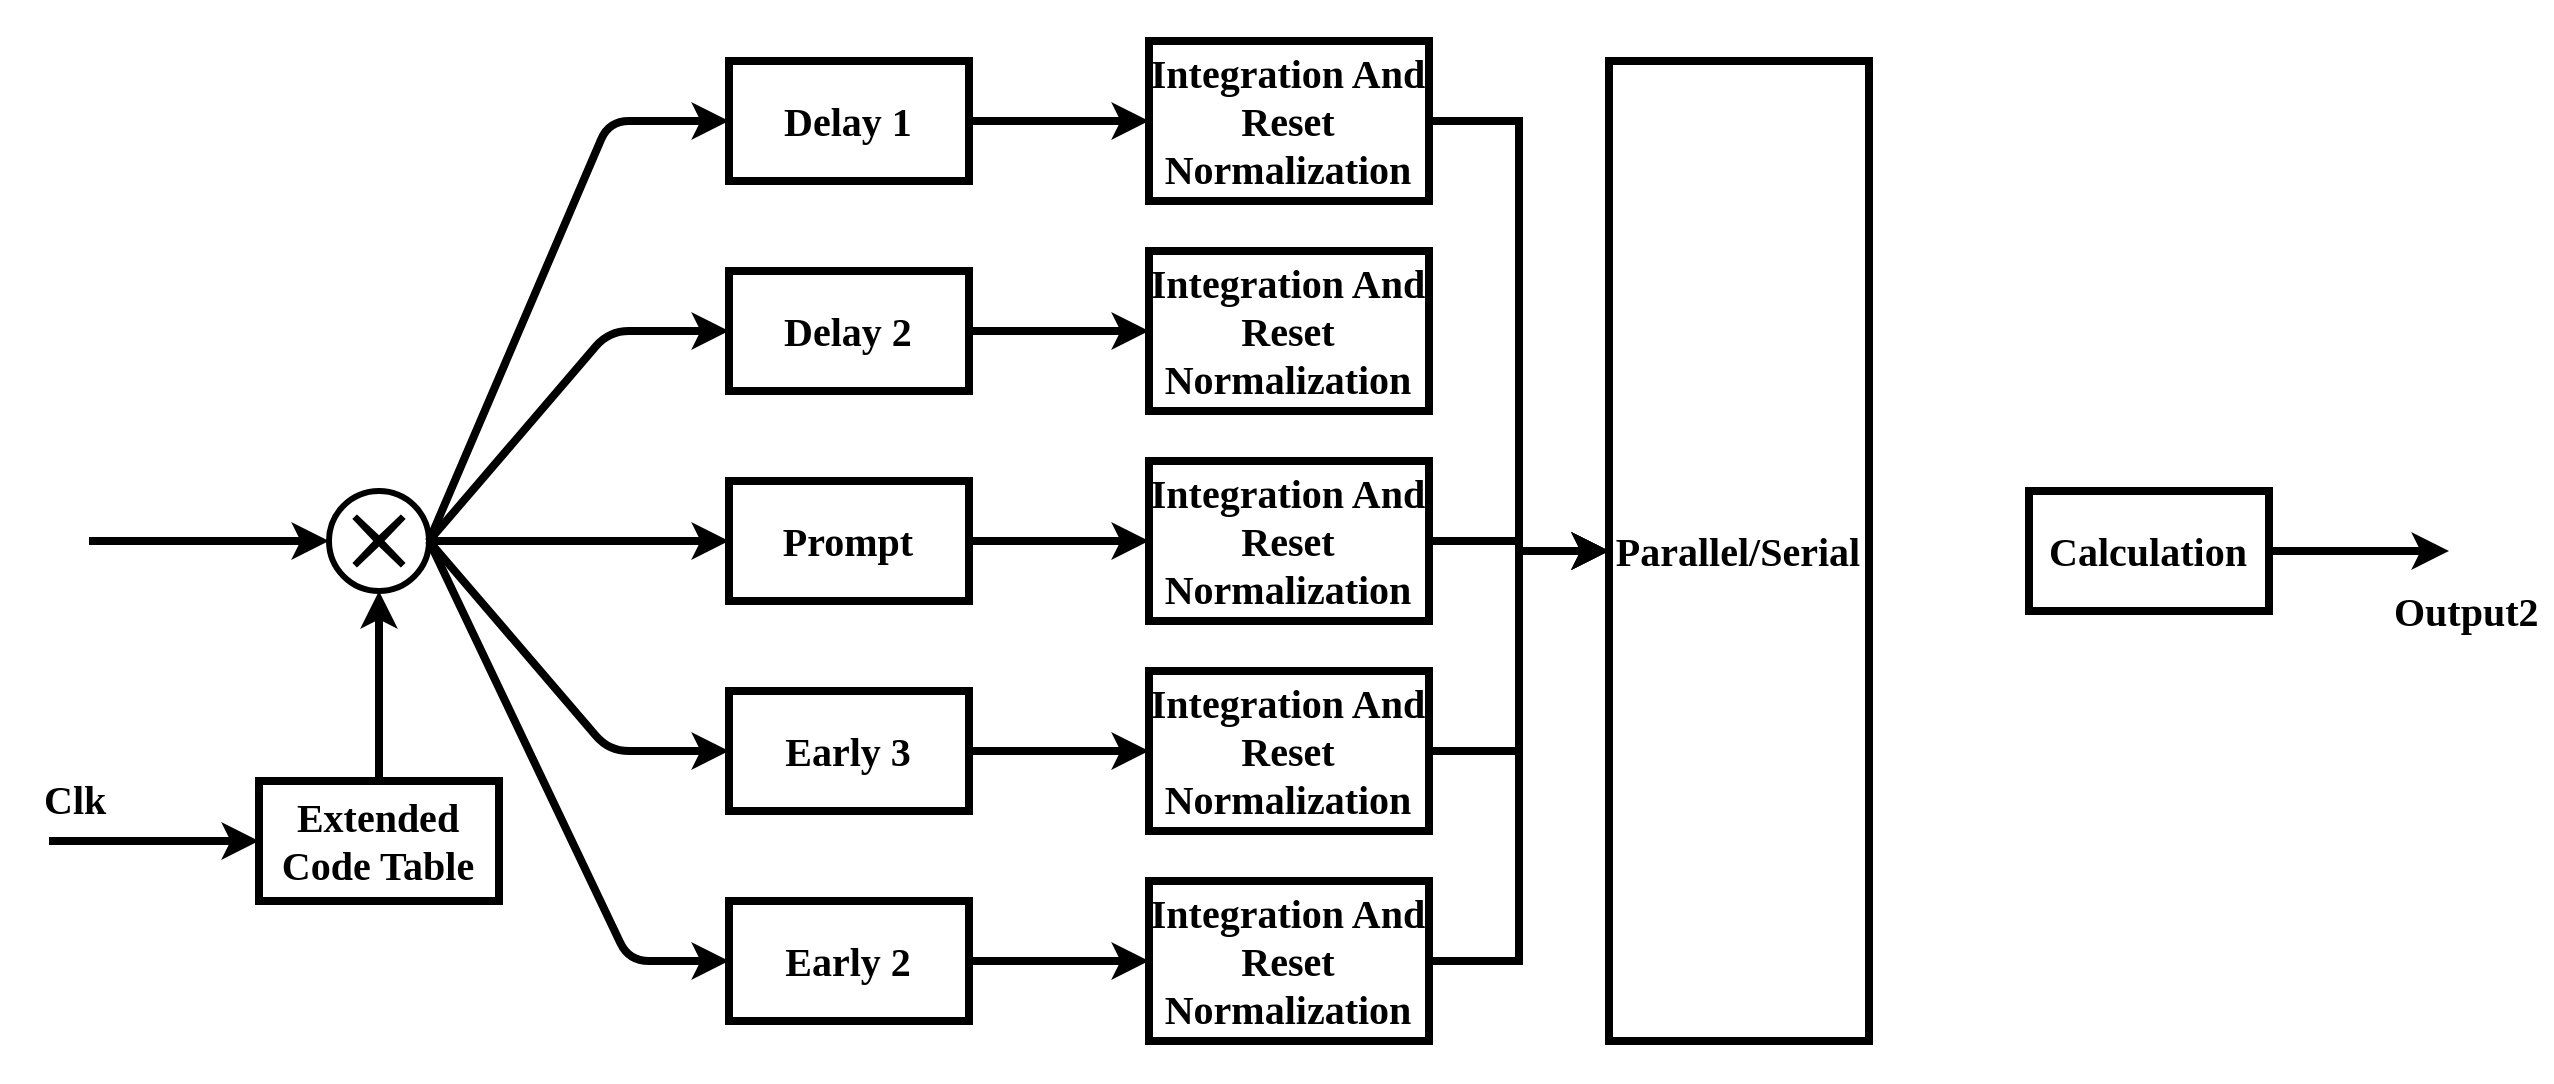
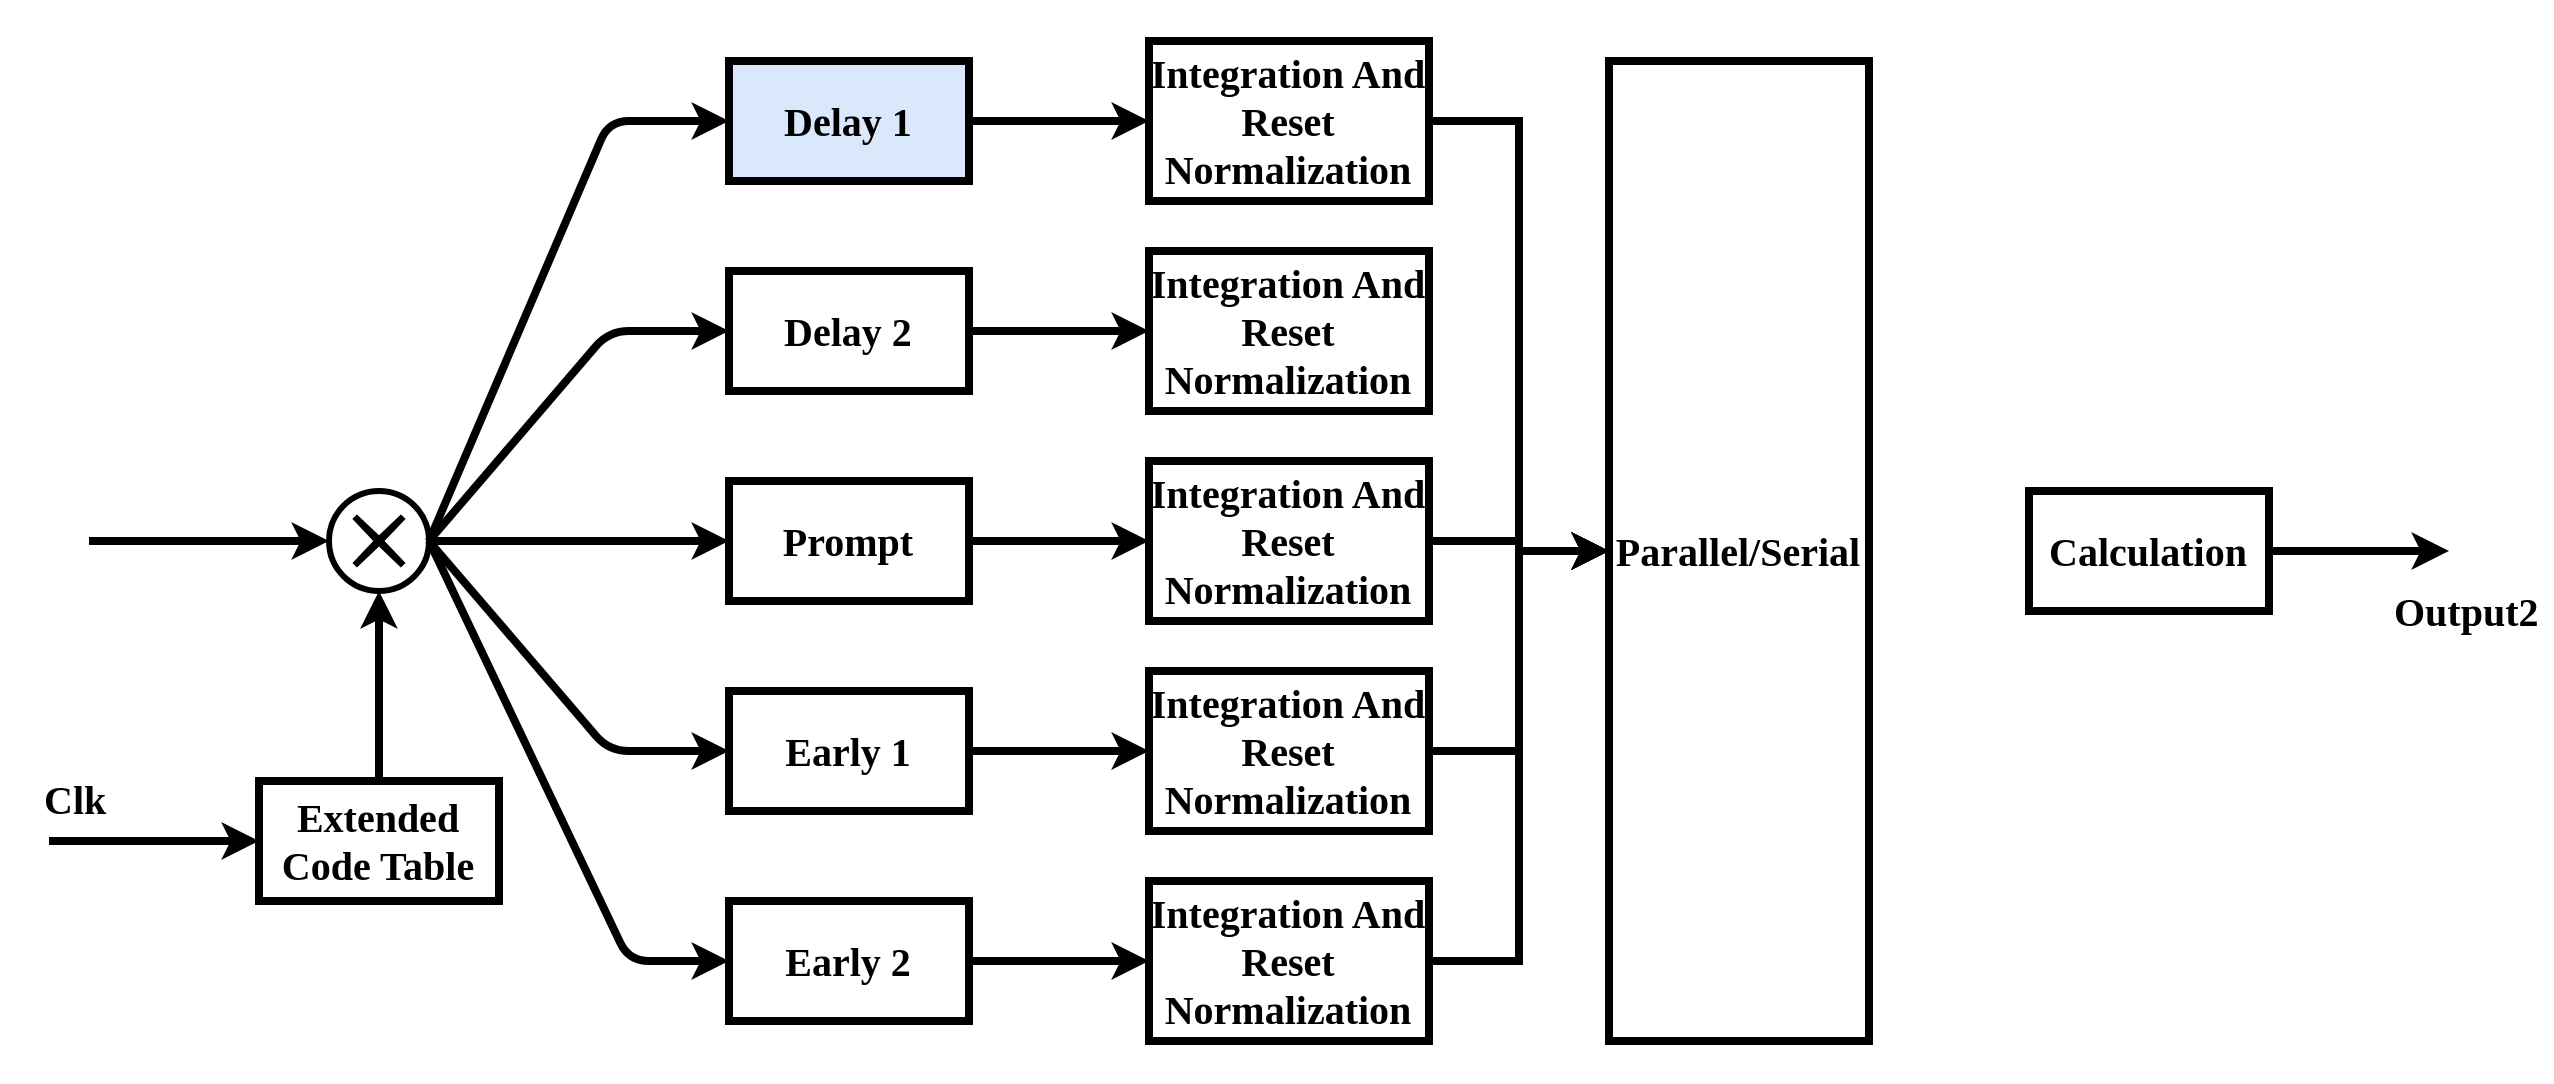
- <mxCell id="6" value="&lt;span style=&quot;font-size: 20px;&quot;&gt;Delay 1&lt;/span&gt;" style="rounded=0;whiteSpace=wrap;html=1;fontFamily=Times New Roman;fontSize=20;strokeWidth=4;fontStyle=1" vertex="1" parent="1"><mxGeometry x="364" y="30" width="120" height="60" as="geometry" /></mxCell>
+ <mxCell id="6" value="&lt;span style=&quot;font-size: 20px;&quot;&gt;Delay 1&lt;/span&gt;" style="rounded=0;whiteSpace=wrap;html=1;fontFamily=Times New Roman;fontSize=20;strokeWidth=4;fontStyle=1;fillColor=#dae8fc;" vertex="1" parent="1"><mxGeometry x="364" y="30" width="120" height="60" as="geometry" /></mxCell>
- <mxCell id="12" value="&lt;span style=&quot;font-size: 20px;&quot;&gt;Early 3&lt;/span&gt;" style="rounded=0;whiteSpace=wrap;html=1;fontFamily=Times New Roman;fontSize=20;strokeWidth=4;fontStyle=1" vertex="1" parent="1"><mxGeometry x="364" y="345" width="120" height="60" as="geometry" /></mxCell>
+ <mxCell id="12" value="&lt;span style=&quot;font-size: 20px;&quot;&gt;Early 1&lt;/span&gt;" style="rounded=0;whiteSpace=wrap;html=1;fontFamily=Times New Roman;fontSize=20;strokeWidth=4;fontStyle=1" vertex="1" parent="1"><mxGeometry x="364" y="345" width="120" height="60" as="geometry" /></mxCell>
